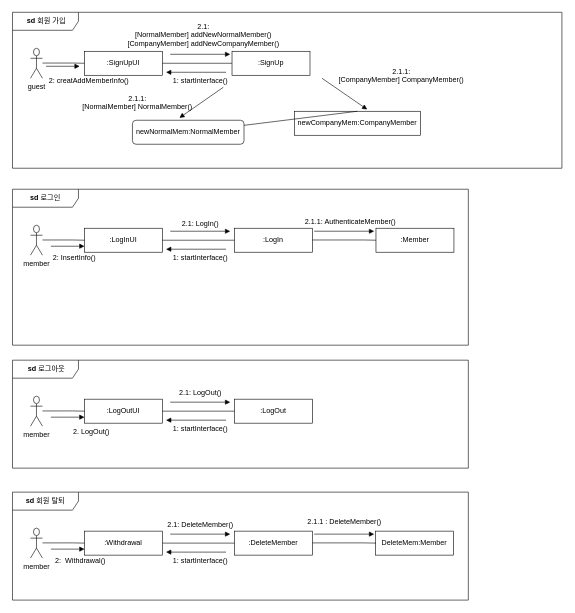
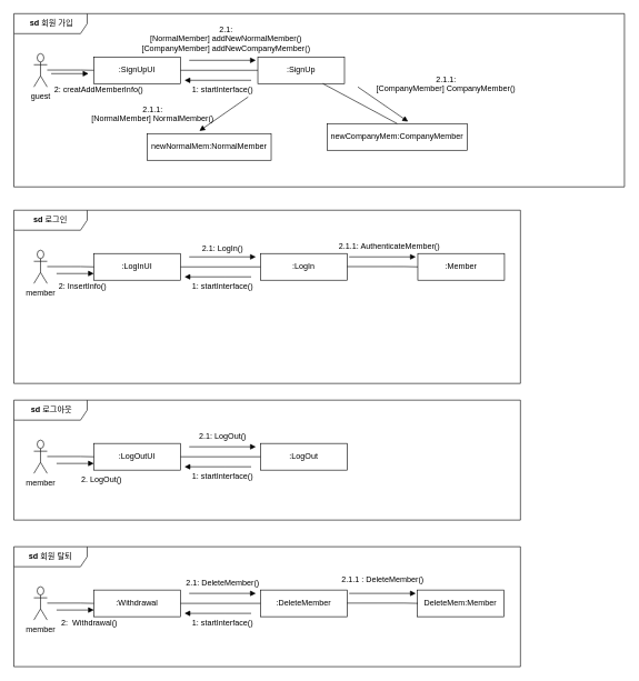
- <mxCell id="17" value="" style="endArrow=none;html=1;rounded=0;exitX=0.5;exitY=0;exitDx=0;exitDy=0;" edge="1" parent="2" source="16" target="11"><mxGeometry relative="1" as="geometry"><mxPoint x="744" y="116" as="sourcePoint" /><mxPoint x="750" y="105" as="targetPoint" /></mxGeometry></mxCell>
+ <mxCell id="17" value="" style="endArrow=none;html=1;rounded=0;exitX=0.5;exitY=0;exitDx=0;exitDy=0;entryX=0.75;entryY=1;entryDx=0;entryDy=0;" edge="1" parent="2" source="16" target="6"><mxGeometry relative="1" as="geometry"><mxPoint x="744" y="116" as="sourcePoint" /><mxPoint x="750" y="105" as="targetPoint" /></mxGeometry></mxCell>
- <mxCell id="11" value="newNormalMem:NormalMember" style="html=1;align=center;verticalAlign=middle;dashed=0;whiteSpace=wrap;rounded=1;" parent="2" vertex="1"><mxGeometry x="200" y="180" width="186" height="40" as="geometry" /></mxCell>
+ <mxCell id="11" value="newNormalMem:NormalMember" style="html=1;align=center;verticalAlign=middle;dashed=0;whiteSpace=wrap;" parent="2" vertex="1"><mxGeometry x="200" y="180" width="186" height="40" as="geometry" /></mxCell>
